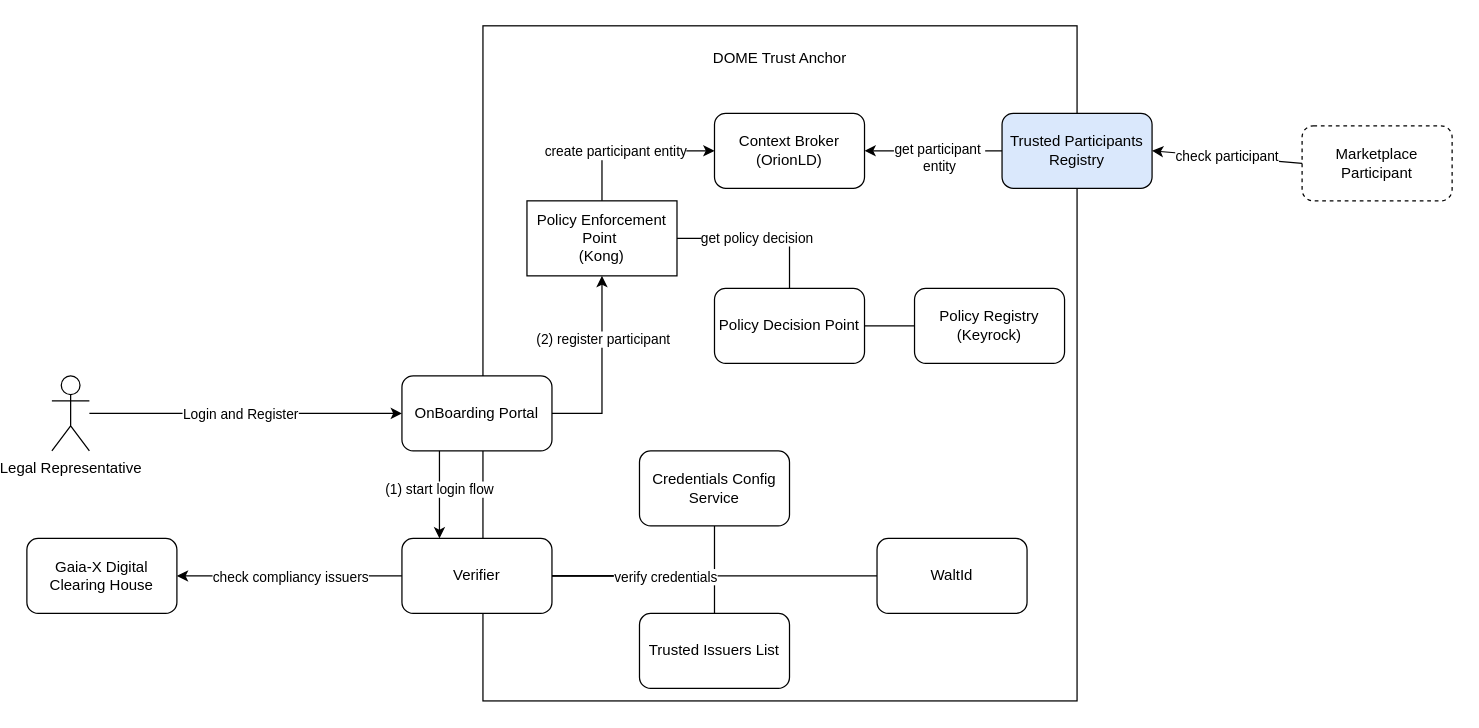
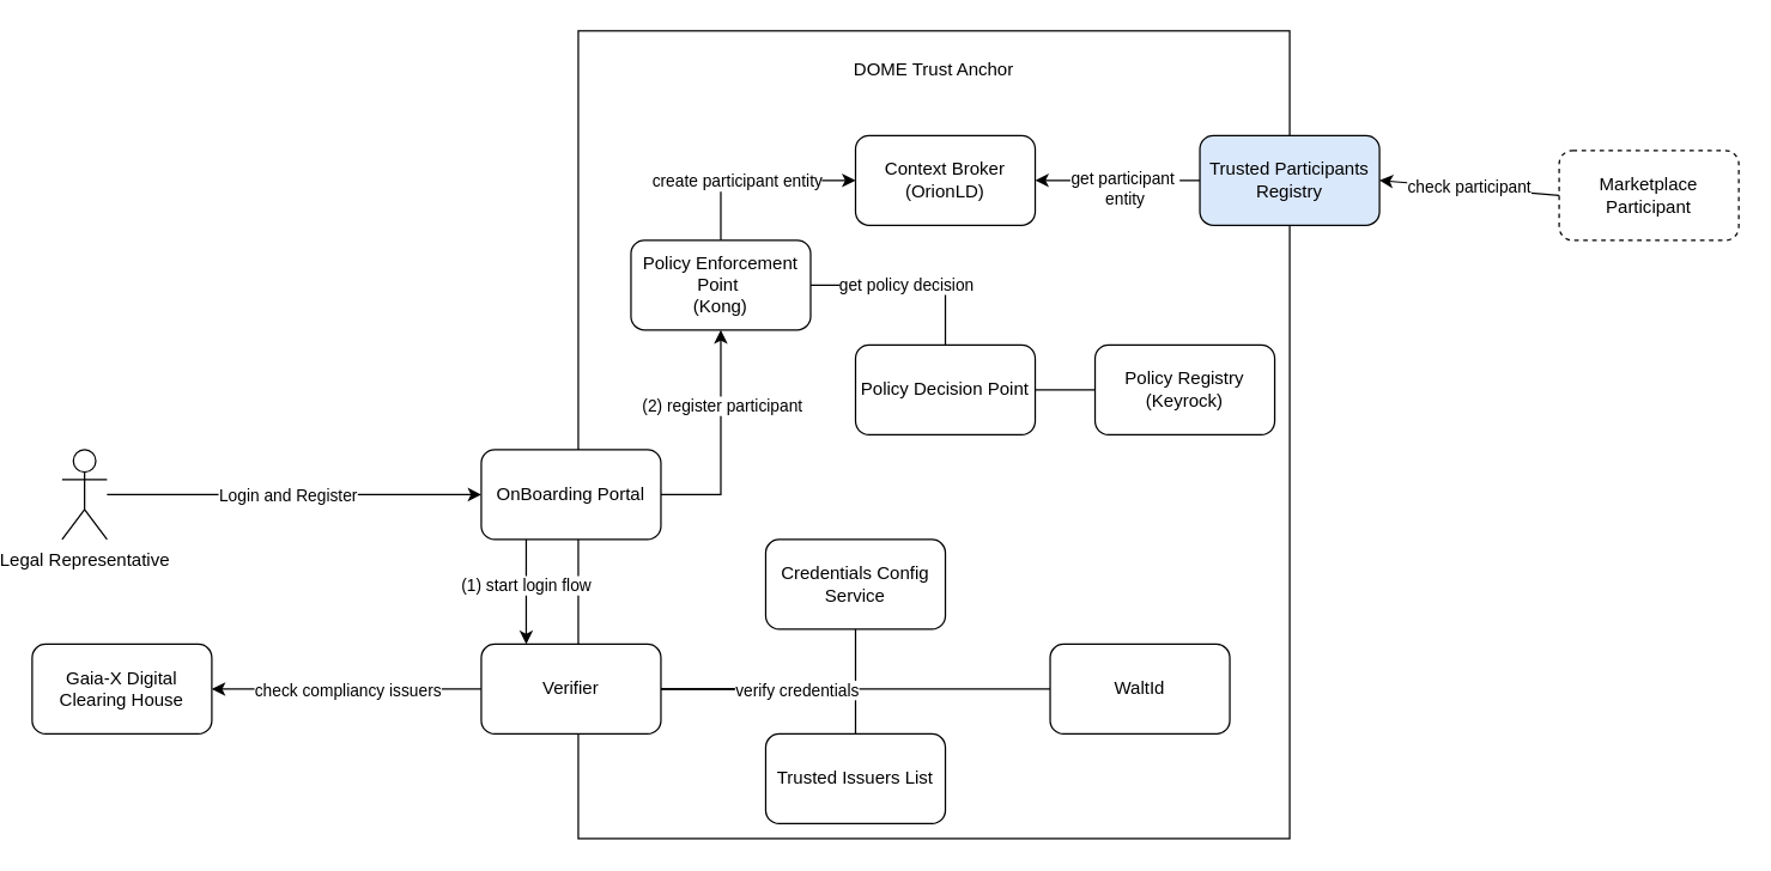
- <mxCell id="6" value="&lt;div&gt;Policy Enforcement Point&amp;nbsp;&lt;/div&gt;&lt;div&gt;(Kong)&lt;br&gt;&lt;/div&gt;" style="whiteSpace=wrap;html=1;rounded=0;" vertex="1" parent="1"><mxGeometry x="420" y="160" width="120" height="60" as="geometry" /></mxCell>
+ <mxCell id="6" value="&lt;div&gt;Policy Enforcement Point&amp;nbsp;&lt;/div&gt;&lt;div&gt;(Kong)&lt;br&gt;&lt;/div&gt;" style="rounded=1;whiteSpace=wrap;html=1;" vertex="1" parent="1"><mxGeometry x="420" y="160" width="120" height="60" as="geometry" /></mxCell>
